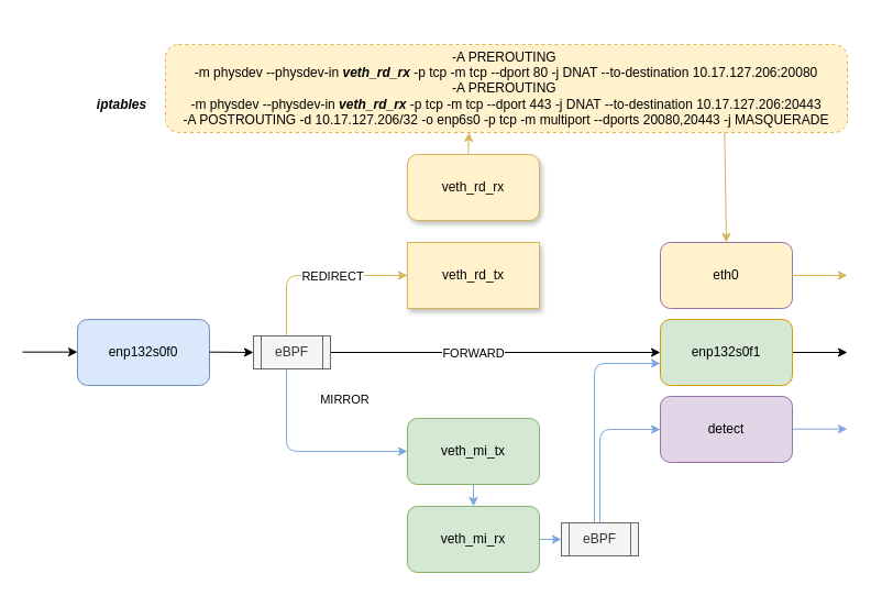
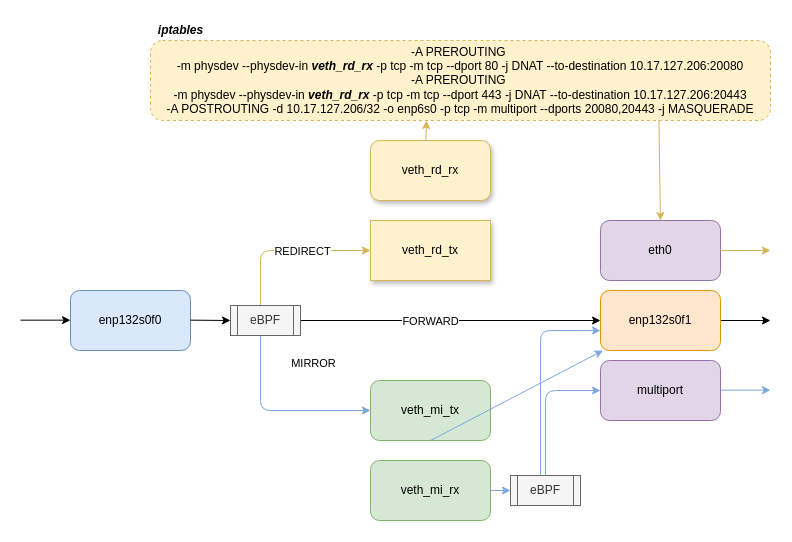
- <mxCell id="10" value="&lt;b&gt;&lt;i&gt;iptables&lt;/i&gt;&lt;/b&gt;" style="text;html=1;align=center;verticalAlign=middle;resizable=0;points=[];autosize=1;" parent="1" vertex="1"><mxGeometry x="80" y="85" width="60" height="20" as="geometry" /></mxCell>
+ <mxCell id="10" value="&lt;b&gt;&lt;i&gt;iptables&lt;/i&gt;&lt;/b&gt;" style="text;html=1;align=center;verticalAlign=middle;resizable=0;points=[];autosize=1;" parent="1" vertex="1"><mxGeometry x="150" y="20" width="60" height="20" as="geometry" /></mxCell>
- <mxCell id="11" value="eth0" style="rounded=1;whiteSpace=wrap;html=1;fillColor=#fff2cc;strokeColor=#9673a6;" parent="1" vertex="1"><mxGeometry x="600" y="220" width="120" height="60" as="geometry" /></mxCell>
+ <mxCell id="11" value="eth0" style="rounded=1;whiteSpace=wrap;html=1;fillColor=#e1d5e7;strokeColor=#9673a6;" parent="1" vertex="1"><mxGeometry x="600" y="220" width="120" height="60" as="geometry" /></mxCell>
- <mxCell id="15" value="&lt;span&gt;enp132s0f1&lt;/span&gt;" style="rounded=1;whiteSpace=wrap;html=1;fillColor=#d5e8d4;strokeColor=#d79b00;" parent="1" vertex="1"><mxGeometry x="600" y="290" width="120" height="60" as="geometry" /></mxCell>
+ <mxCell id="15" value="&lt;span&gt;enp132s0f1&lt;/span&gt;" style="rounded=1;whiteSpace=wrap;html=1;fillColor=#ffe6cc;strokeColor=#d79b00;" parent="1" vertex="1"><mxGeometry x="600" y="290" width="120" height="60" as="geometry" /></mxCell>
- <mxCell id="21" value="detect" style="rounded=1;whiteSpace=wrap;html=1;fillColor=#e1d5e7;strokeColor=#9673a6;" vertex="1" parent="1"><mxGeometry x="600" y="360" width="120" height="60" as="geometry" /></mxCell>
+ <mxCell id="21" value="multiport" style="rounded=1;whiteSpace=wrap;html=1;fillColor=#e1d5e7;strokeColor=#9673a6;" vertex="1" parent="1"><mxGeometry x="600" y="360" width="120" height="60" as="geometry" /></mxCell>
- <mxCell id="22" value="" style="endArrow=classic;html=1;exitX=0.5;exitY=1;exitDx=0;exitDy=0;strokeColor=#7EA6E0;" edge="1" parent="1" source="2" target="17"><mxGeometry width="50" height="50" relative="1" as="geometry"><mxPoint x="460" y="450" as="sourcePoint" /><mxPoint x="510" y="450" as="targetPoint" /></mxGeometry></mxCell>
+ <mxCell id="22" value="" style="endArrow=classic;html=1;exitX=0.5;exitY=1;exitDx=0;exitDy=0;strokeColor=#7EA6E0;" edge="1" parent="1" source="2" target="15"><mxGeometry width="50" height="50" relative="1" as="geometry"><mxPoint x="460" y="450" as="sourcePoint" /><mxPoint x="510" y="450" as="targetPoint" /></mxGeometry></mxCell>
